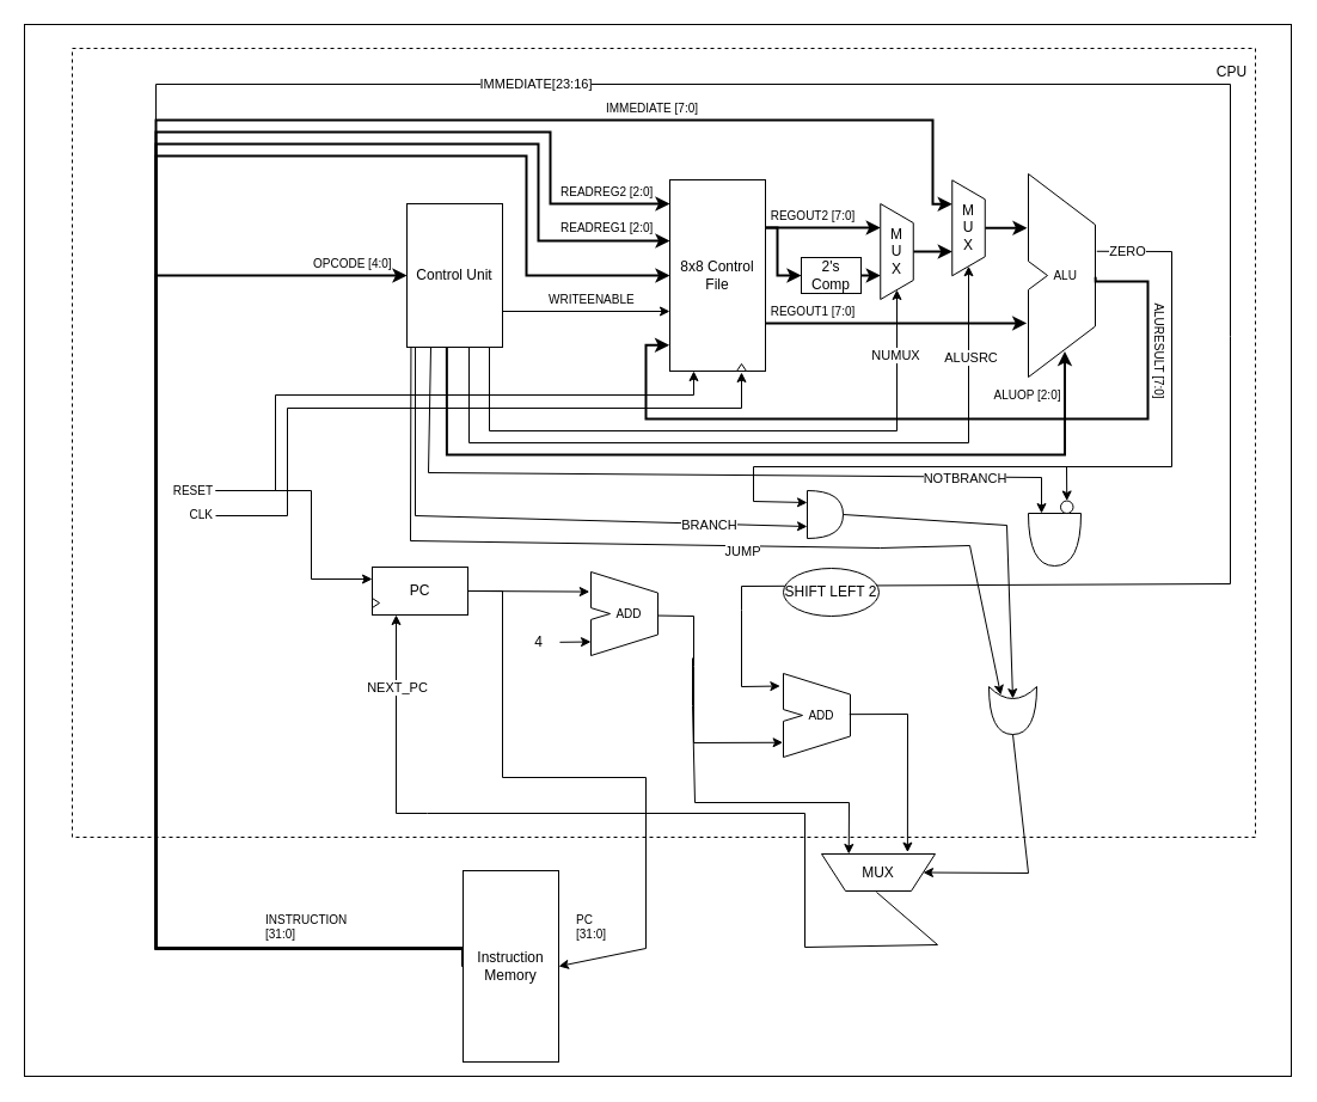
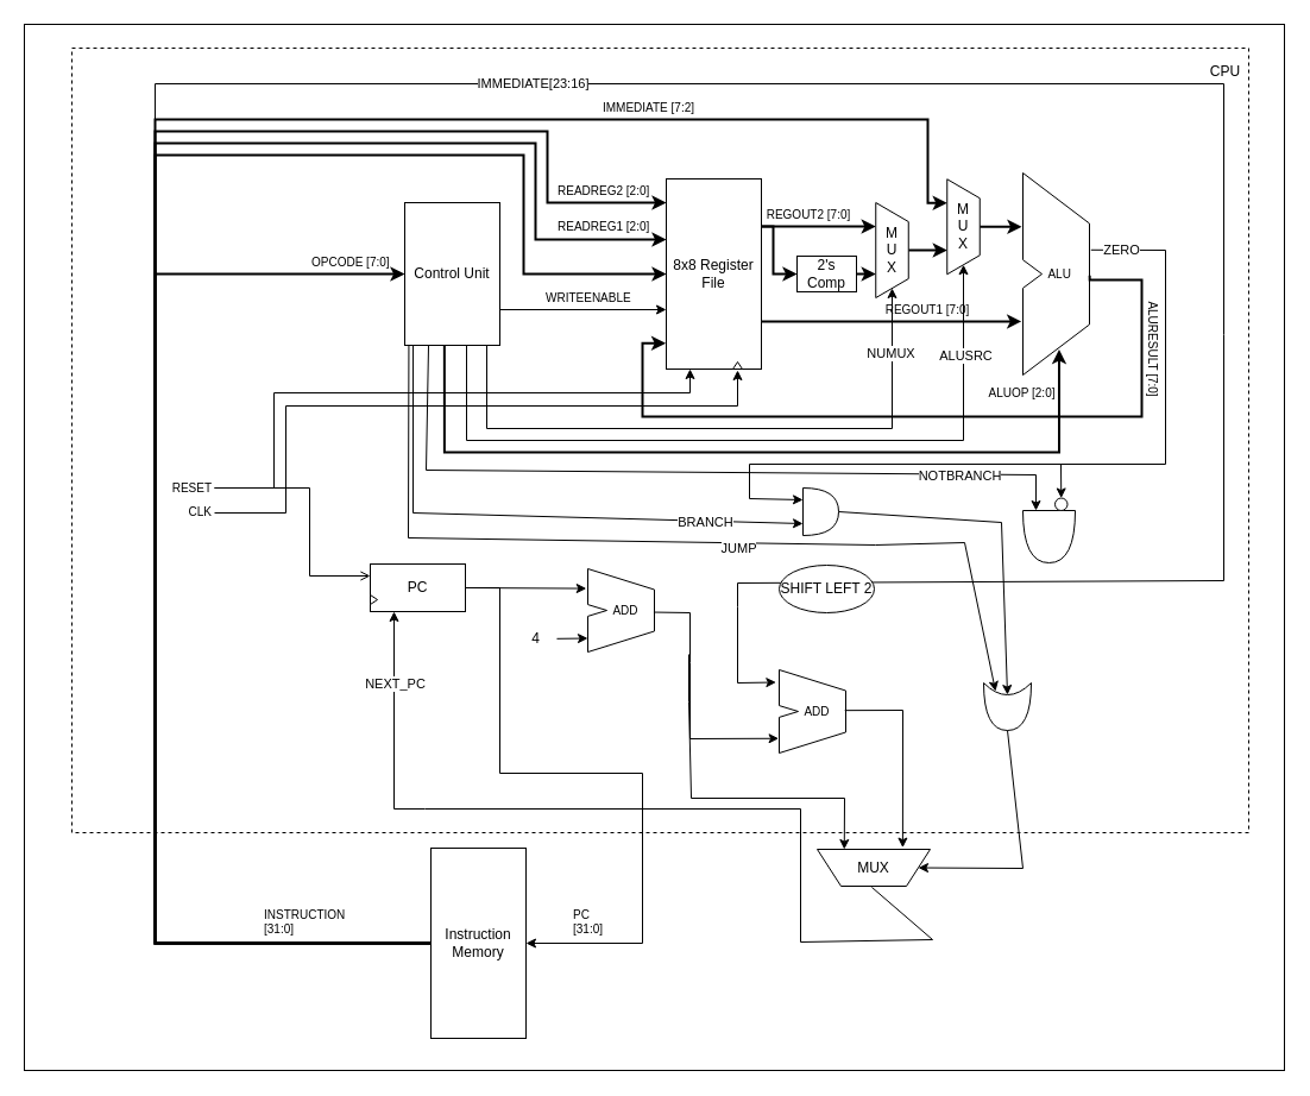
- <mxCell id="33" value="IMMEDIATE [7:0]" style="text;html=1;align=center;verticalAlign=middle;resizable=0;points=[];autosize=1;fontSize=10;" parent="1" vertex="1"><mxGeometry x="500" y="80" width="90" height="20" as="geometry" /></mxCell>
+ <mxCell id="33" value="IMMEDIATE [7:2]" style="text;html=1;align=center;verticalAlign=middle;resizable=0;points=[];autosize=1;fontSize=10;" parent="1" vertex="1"><mxGeometry x="500" y="80" width="90" height="20" as="geometry" /></mxCell>
- <mxCell id="4" value="OPCODE [4:0]" style="text;html=1;align=left;verticalAlign=middle;resizable=0;points=[];autosize=1;fontSize=10;" parent="1" vertex="1"><mxGeometry x="260" y="210" width="80" height="20" as="geometry" /></mxCell>
+ <mxCell id="4" value="OPCODE [7:0]" style="text;html=1;align=left;verticalAlign=middle;resizable=0;points=[];autosize=1;fontSize=10;" parent="1" vertex="1"><mxGeometry x="260" y="210" width="80" height="20" as="geometry" /></mxCell>
- <mxCell id="15" value="8x8 Control File" style="rounded=0;whiteSpace=wrap;html=1;" parent="1" vertex="1"><mxGeometry x="560" y="150" width="80" height="160" as="geometry" /></mxCell>
+ <mxCell id="15" value="8x8 Register File" style="rounded=0;whiteSpace=wrap;html=1;" parent="1" vertex="1"><mxGeometry x="560" y="150" width="80" height="160" as="geometry" /></mxCell>
- <mxCell id="44" value="REGOUT1 [7:0]" style="text;html=1;strokeColor=none;fillColor=none;align=center;verticalAlign=middle;whiteSpace=wrap;rounded=0;fontSize=10;" parent="1" vertex="1"><mxGeometry x="640" y="250" width="80" height="20" as="geometry" /></mxCell>
+ <mxCell id="44" value="REGOUT1 [7:0]" style="text;html=1;strokeColor=none;fillColor=none;align=center;verticalAlign=middle;whiteSpace=wrap;rounded=0;fontSize=10;" parent="1" vertex="1"><mxGeometry x="740" y="250" width="80" height="20" as="geometry" /></mxCell>
- <mxCell id="73" value="" style="endArrow=classic;html=1;rounded=0;exitX=1;exitY=0.5;exitDx=0;exitDy=0;entryX=0;entryY=0.25;entryDx=0;entryDy=0;" parent="1" source="39" target="22" edge="1"><mxGeometry width="50" height="50" relative="1" as="geometry"><mxPoint x="620" y="480" as="sourcePoint" /><mxPoint x="670" y="430" as="targetPoint" /><Array as="points"><mxPoint x="260" y="410" /><mxPoint x="260" y="484" /></Array></mxGeometry></mxCell>
+ <mxCell id="73" value="" style="endArrow=open;html=1;rounded=0;exitX=1;exitY=0.5;exitDx=0;exitDy=0;entryX=0;entryY=0.25;entryDx=0;entryDy=0;" parent="1" source="39" target="22" edge="1"><mxGeometry width="50" height="50" relative="1" as="geometry"><mxPoint x="620" y="480" as="sourcePoint" /><mxPoint x="670" y="430" as="targetPoint" /><Array as="points"><mxPoint x="260" y="410" /><mxPoint x="260" y="484" /></Array></mxGeometry></mxCell>
- <mxCell id="21" value="Instruction Memory" style="rounded=0;whiteSpace=wrap;html=1;" parent="1" vertex="1"><mxGeometry x="387" y="728" width="80" height="160" as="geometry" /></mxCell>
+ <mxCell id="21" value="Instruction Memory" style="rounded=0;whiteSpace=wrap;html=1;" parent="1" vertex="1"><mxGeometry x="362" y="713" width="80" height="160" as="geometry" /></mxCell>
